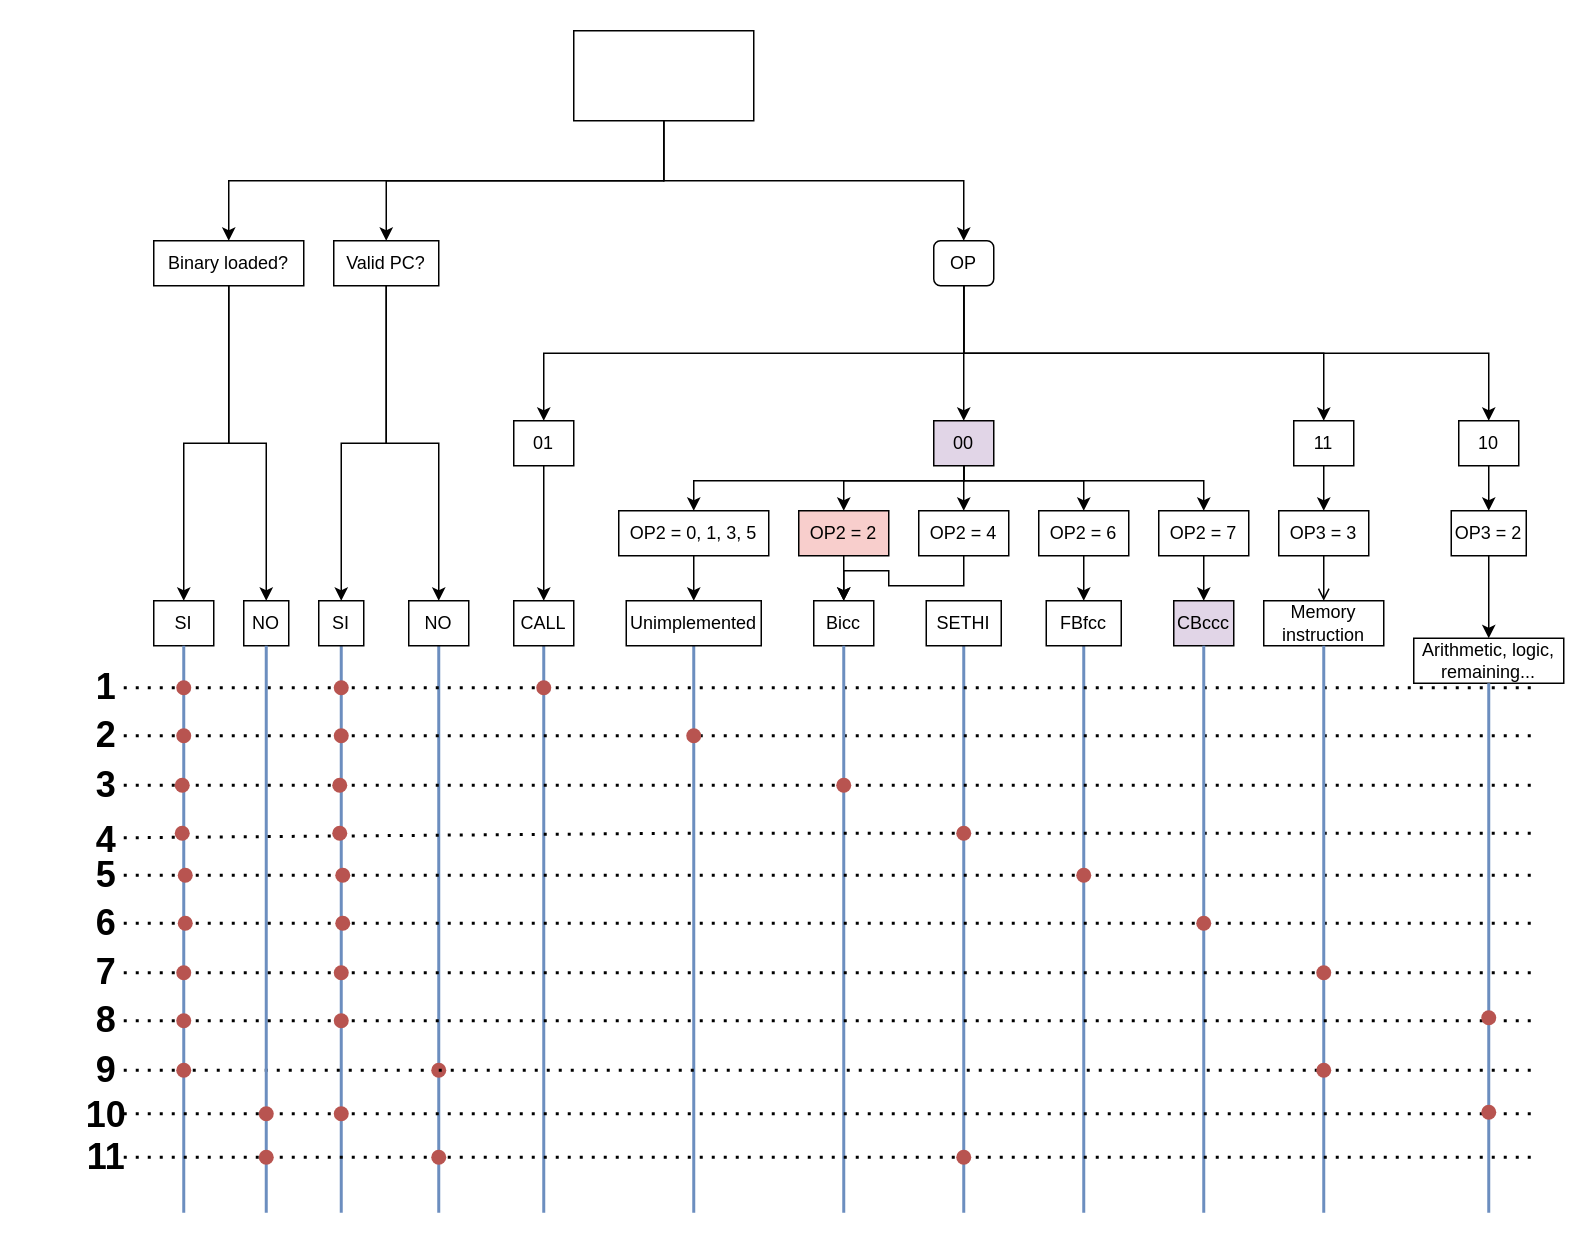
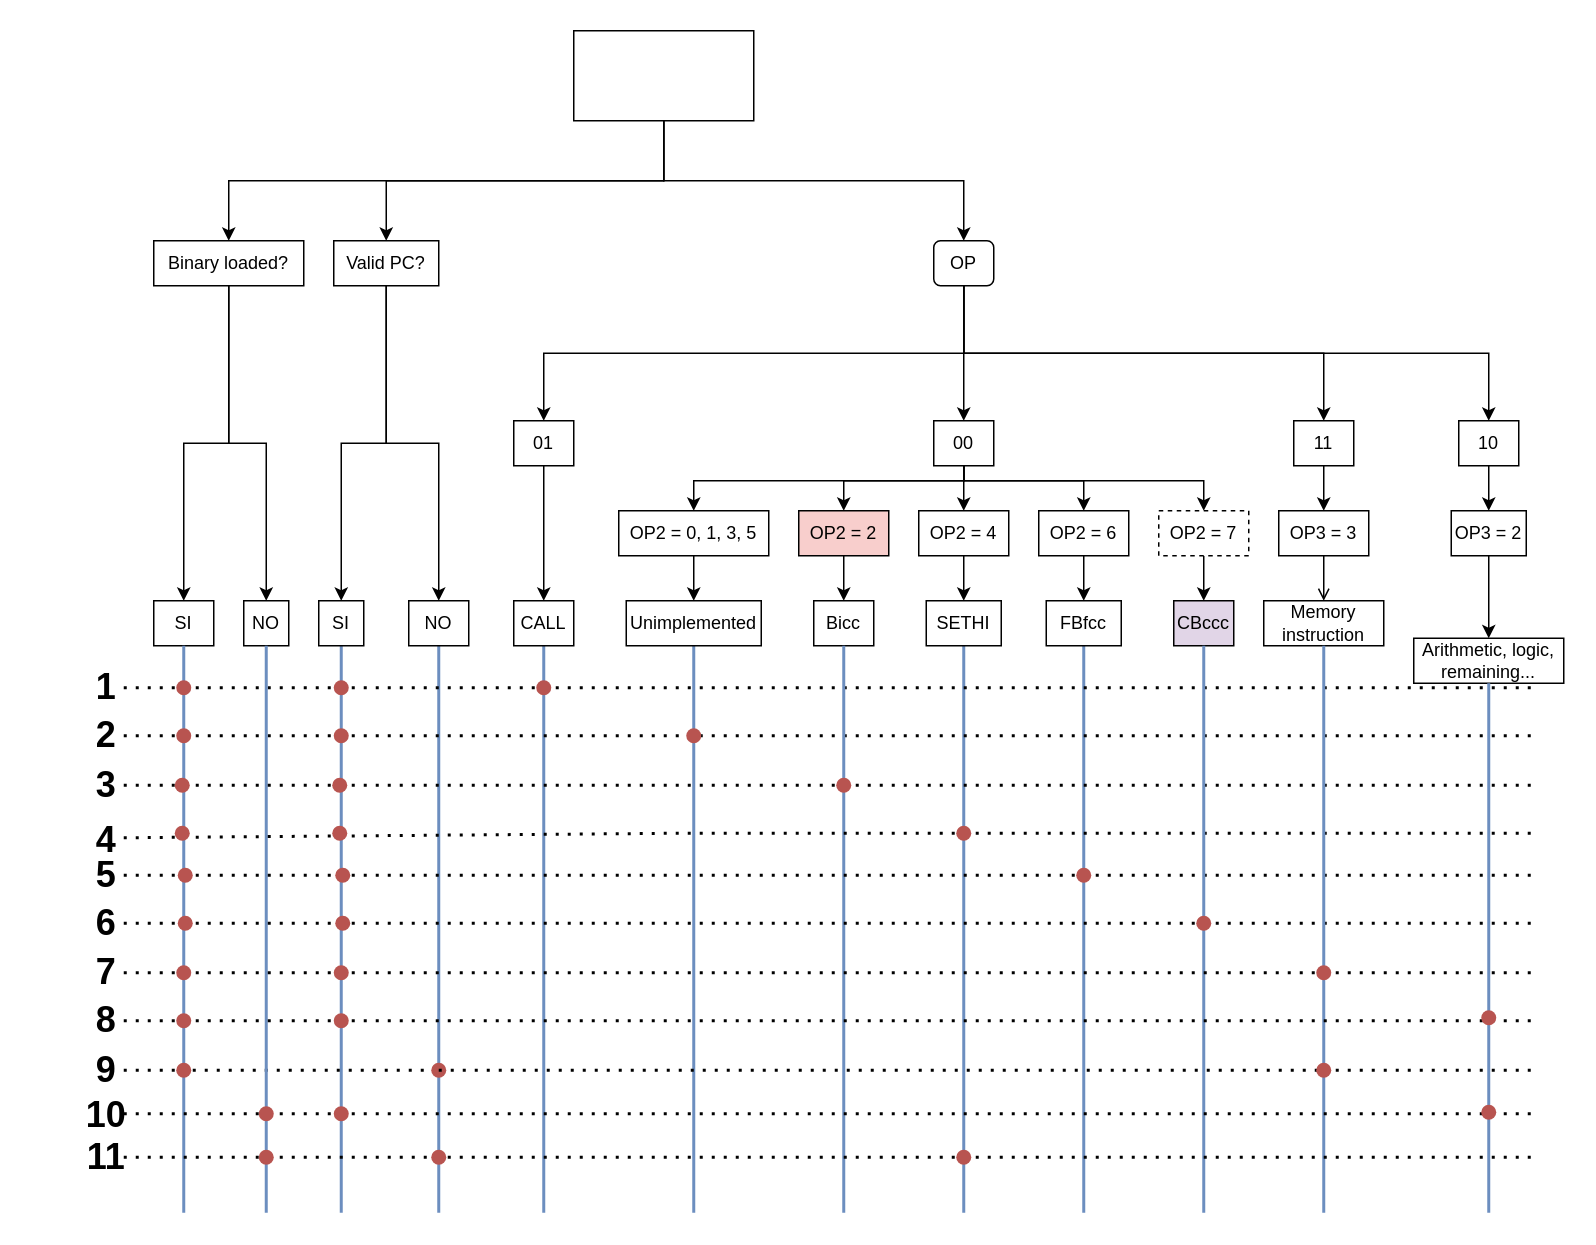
- <mxCell id="17" value="00" style="rounded=0;whiteSpace=wrap;html=1;fillColor=#e1d5e7;" vertex="1" parent="1"><mxGeometry x="622" y="280" width="40" height="30" as="geometry" /></mxCell>
+ <mxCell id="17" value="00" style="rounded=0;whiteSpace=wrap;html=1;" vertex="1" parent="1"><mxGeometry x="622" y="280" width="40" height="30" as="geometry" /></mxCell>
- <mxCell id="42" value="OP2 = 7" style="rounded=0;whiteSpace=wrap;html=1;" vertex="1" parent="1"><mxGeometry x="772" y="340" width="60" height="30" as="geometry" /></mxCell>
+ <mxCell id="42" value="OP2 = 7" style="rounded=0;whiteSpace=wrap;html=1;dashed=1;" vertex="1" parent="1"><mxGeometry x="772" y="340" width="60" height="30" as="geometry" /></mxCell>
- <mxCell id="33" style="edgeStyle=orthogonalEdgeStyle;rounded=0;orthogonalLoop=1;jettySize=auto;html=1;exitX=0.5;exitY=1;exitDx=0;exitDy=0;" edge="1" parent="1" source="34" target="32"><mxGeometry relative="1" as="geometry" /></mxCell>
+ <mxCell id="33" style="edgeStyle=orthogonalEdgeStyle;rounded=0;orthogonalLoop=1;jettySize=auto;html=1;exitX=0.5;exitY=1;exitDx=0;exitDy=0;entryX=0.5;entryY=0;entryDx=0;entryDy=0;" edge="1" parent="1" source="34" target="36"><mxGeometry relative="1" as="geometry" /></mxCell>
